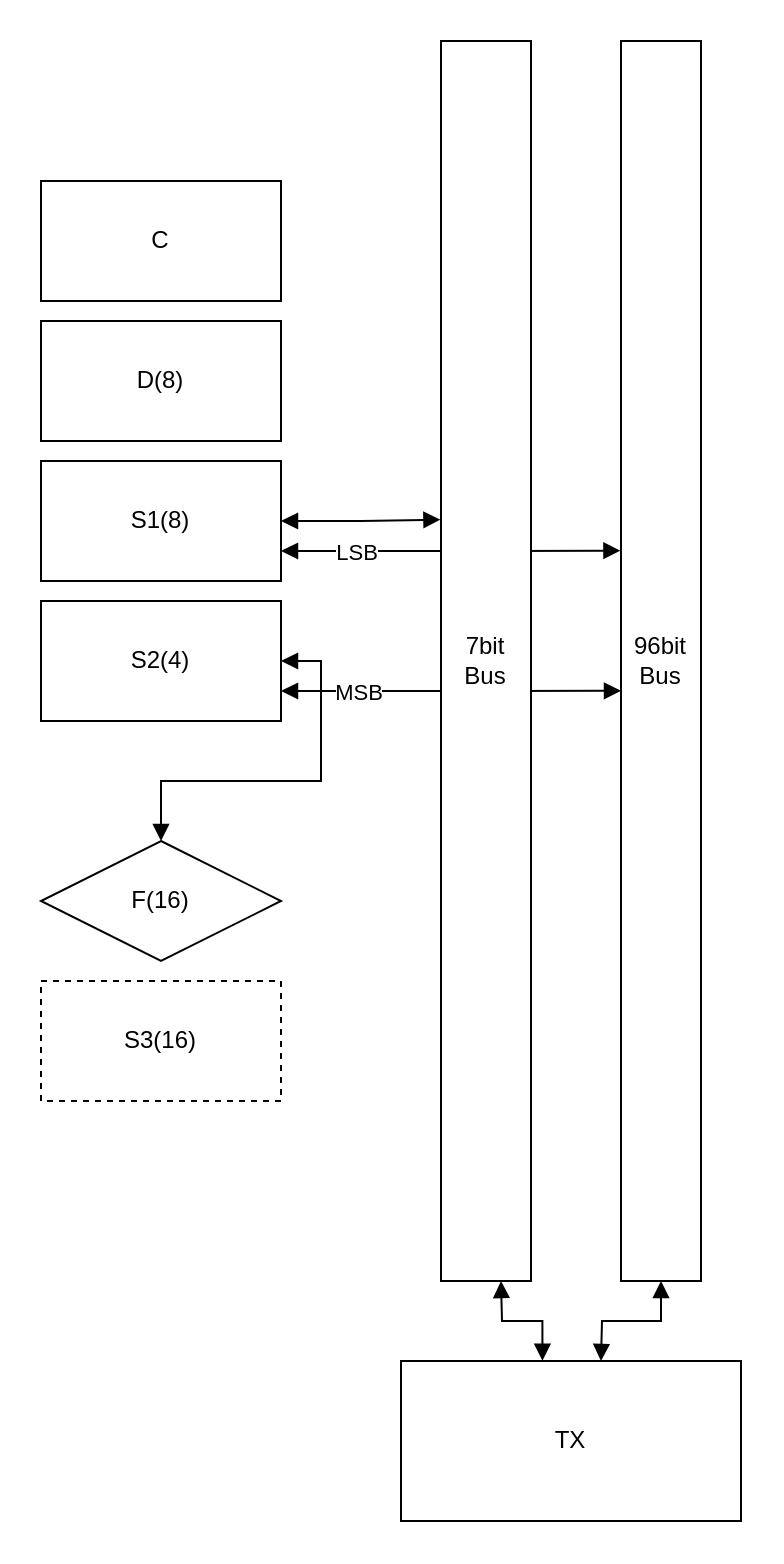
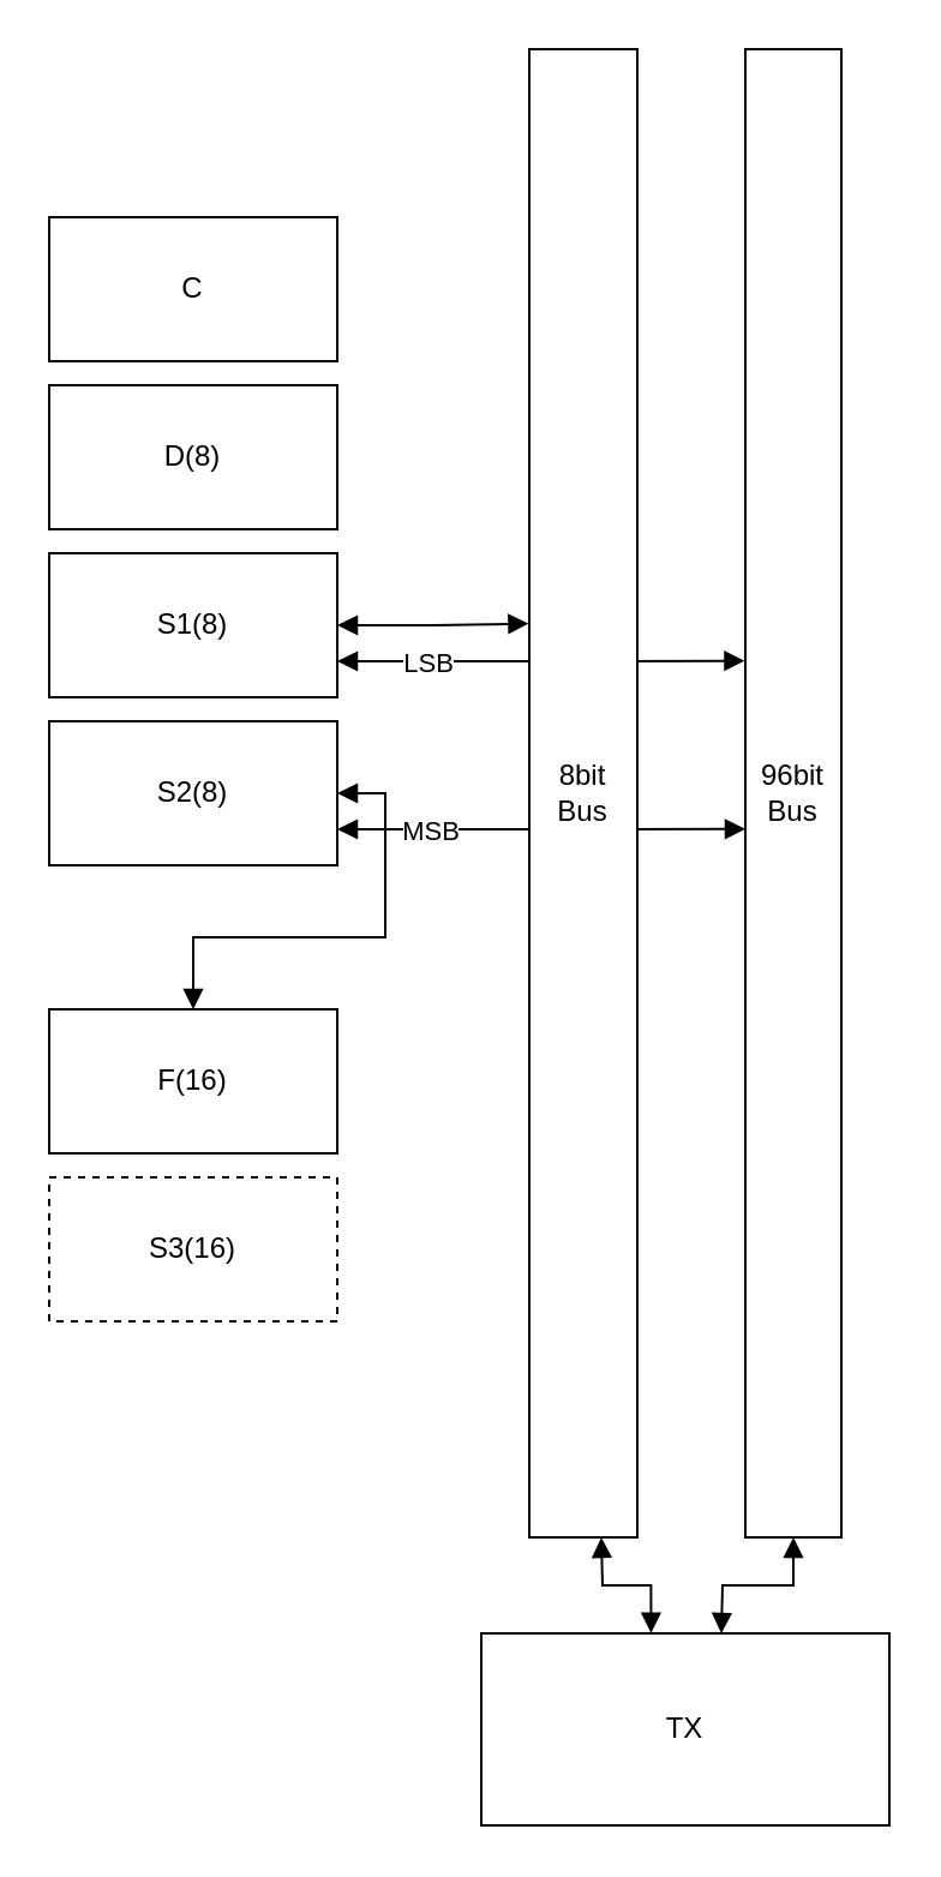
- <mxCell id="11" value="S2(4)" style="rounded=0;whiteSpace=wrap;html=1;" vertex="1" parent="1"><mxGeometry x="20" y="300" width="120" height="60" as="geometry" /></mxCell>
+ <mxCell id="11" value="S2(8)" style="rounded=0;whiteSpace=wrap;html=1;" vertex="1" parent="1"><mxGeometry x="20" y="300" width="120" height="60" as="geometry" /></mxCell>
- <mxCell id="16" value="7bit Bus" style="rounded=0;whiteSpace=wrap;html=1;" vertex="1" parent="1"><mxGeometry x="220" y="20" width="45" height="620" as="geometry" /></mxCell>
+ <mxCell id="16" value="8bit Bus" style="rounded=0;whiteSpace=wrap;html=1;" vertex="1" parent="1"><mxGeometry x="220" y="20" width="45" height="620" as="geometry" /></mxCell>
- <mxCell id="12" value="F(16)" style="rhombus;whiteSpace=wrap;html=1;" vertex="1" parent="1"><mxGeometry x="20" y="420" width="120" height="60" as="geometry" /></mxCell>
+ <mxCell id="12" value="F(16)" style="rounded=0;whiteSpace=wrap;html=1;" vertex="1" parent="1"><mxGeometry x="20" y="420" width="120" height="60" as="geometry" /></mxCell>
